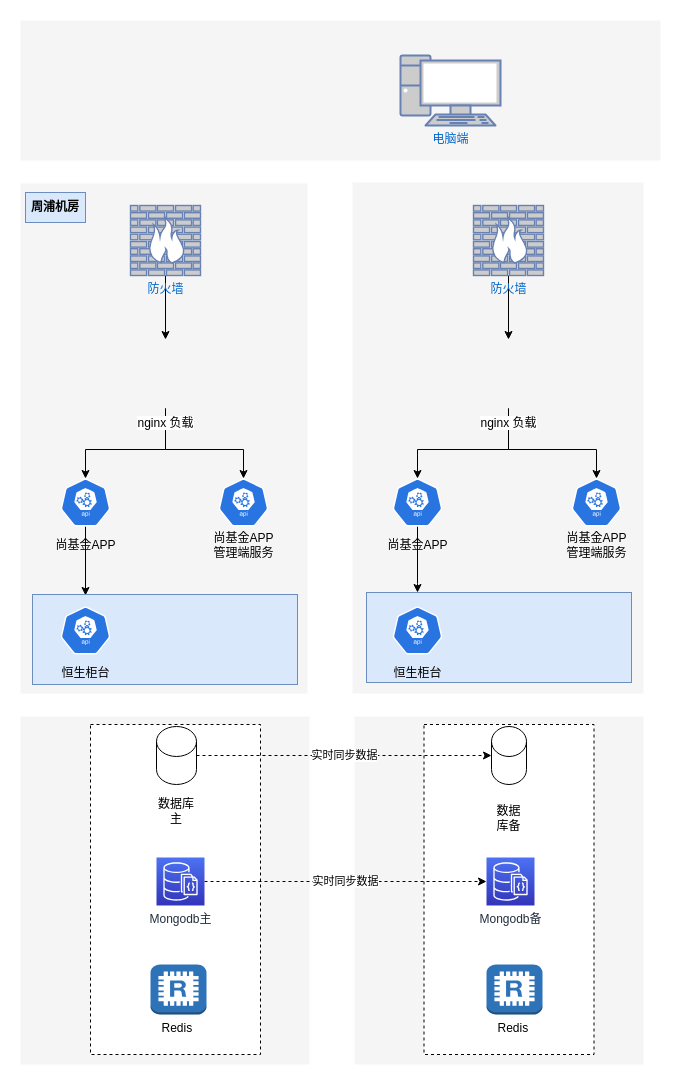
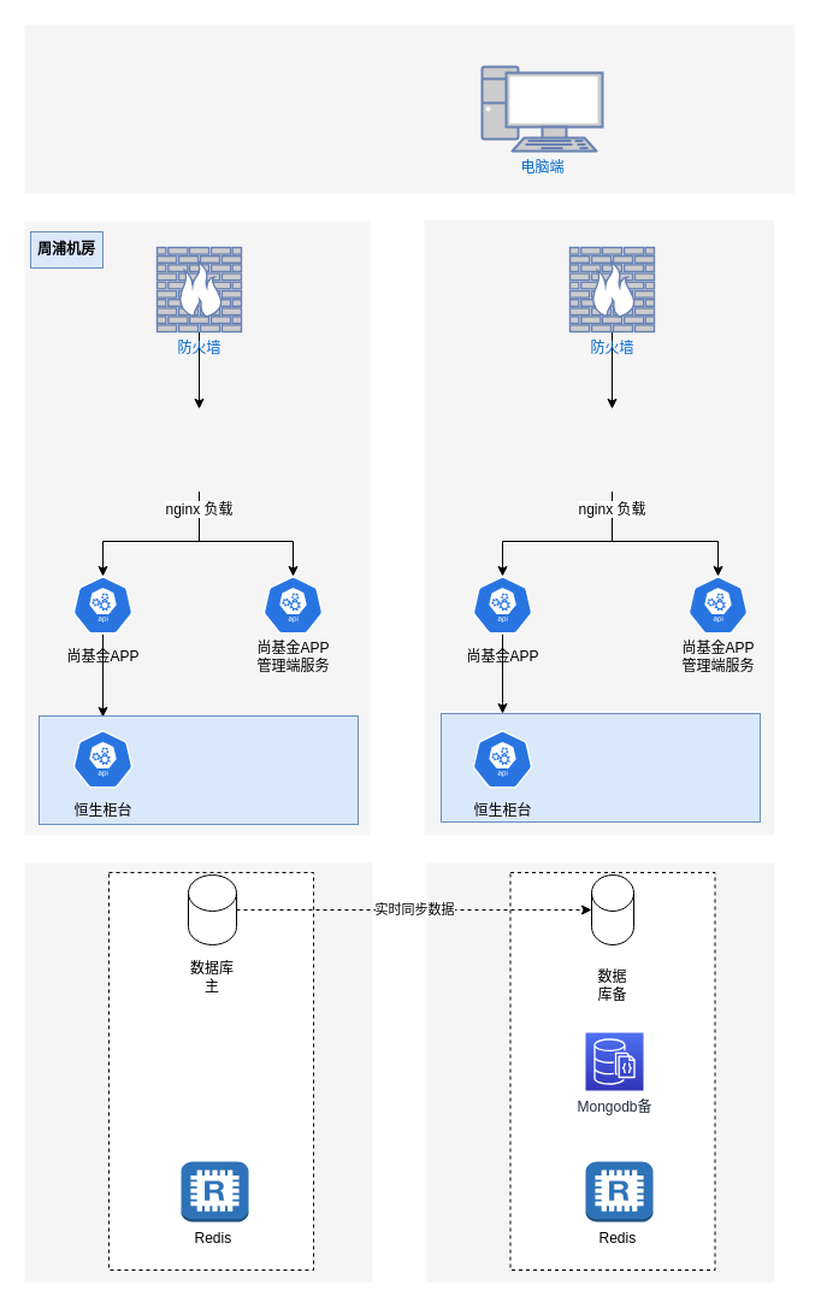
- <mxCell id="29" value="Mongodb主&lt;br&gt;" style="sketch=0;points=[[0,0,0],[0.25,0,0],[0.5,0,0],[0.75,0,0],[1,0,0],[0,1,0],[0.25,1,0],[0.5,1,0],[0.75,1,0],[1,1,0],[0,0.25,0],[0,0.5,0],[0,0.75,0],[1,0.25,0],[1,0.5,0],[1,0.75,0]];outlineConnect=0;fontColor=#232F3E;gradientColor=#4D72F3;gradientDirection=north;fillColor=#3334B9;strokeColor=#ffffff;dashed=0;verticalLabelPosition=bottom;verticalAlign=top;align=center;html=1;fontSize=12;fontStyle=0;aspect=fixed;shape=mxgraph.aws4.resourceIcon;resIcon=mxgraph.aws4.documentdb_with_mongodb_compatibility;" parent="1" vertex="1"><mxGeometry x="156" y="857" width="48" height="48" as="geometry" /></mxCell>
- <mxCell id="28" value="实时同步数据" style="edgeStyle=orthogonalEdgeStyle;rounded=0;orthogonalLoop=1;jettySize=auto;html=1;entryX=0;entryY=0.5;entryDx=0;entryDy=0;entryPerimeter=0;dashed=1;" parent="1" source="29" target="31" edge="1"><mxGeometry relative="1" as="geometry" /></mxCell>
